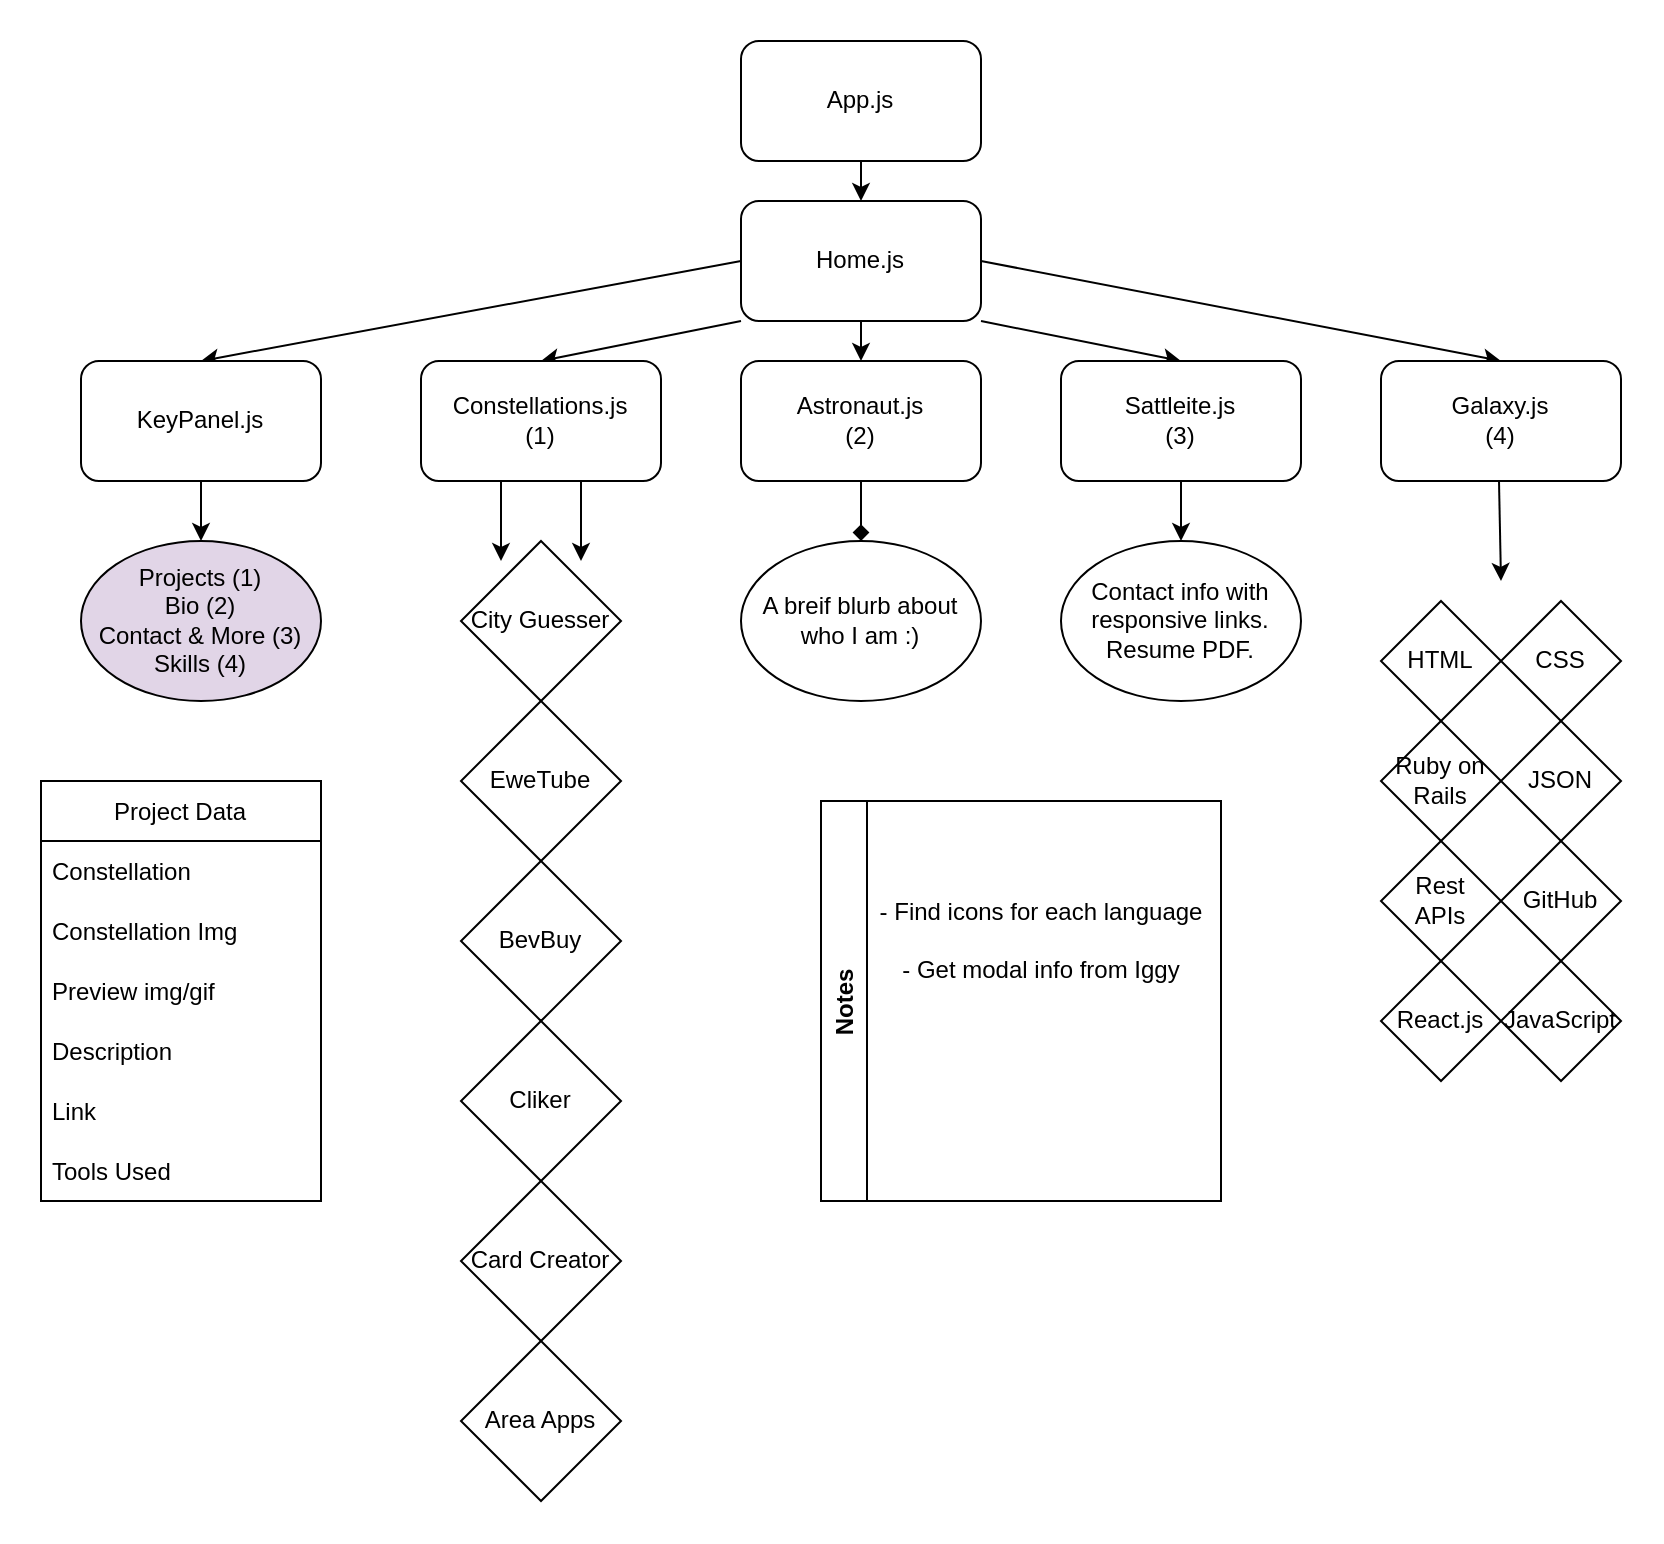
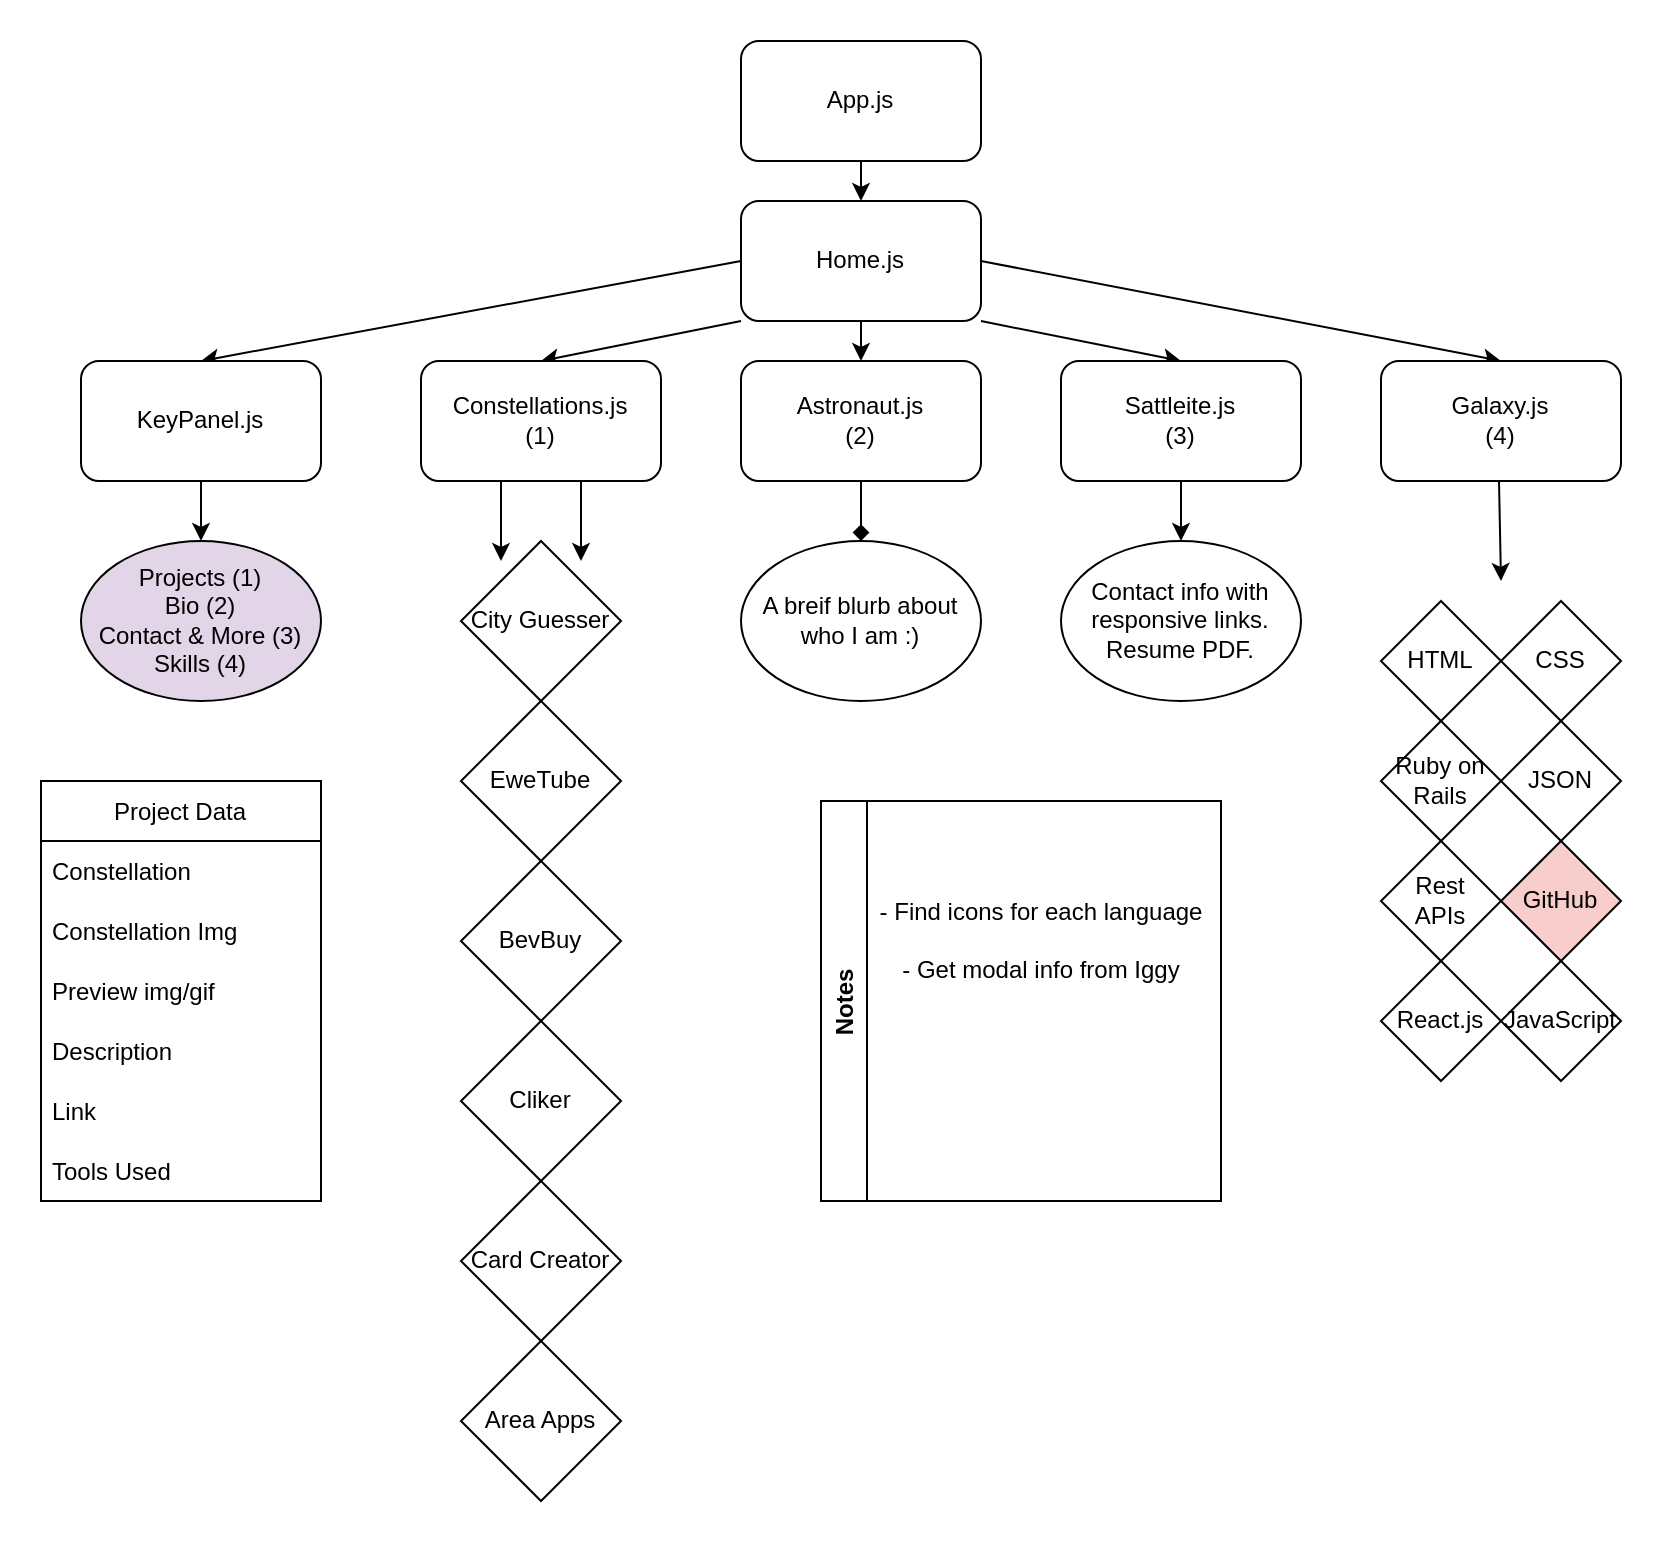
- <mxCell id="36" value="GitHub" style="rhombus;whiteSpace=wrap;html=1;" vertex="1" parent="1"><mxGeometry x="750" y="420" width="60" height="60" as="geometry" /></mxCell>
+ <mxCell id="36" value="GitHub" style="rhombus;whiteSpace=wrap;html=1;fillColor=#f8cecc;" vertex="1" parent="1"><mxGeometry x="750" y="420" width="60" height="60" as="geometry" /></mxCell>
